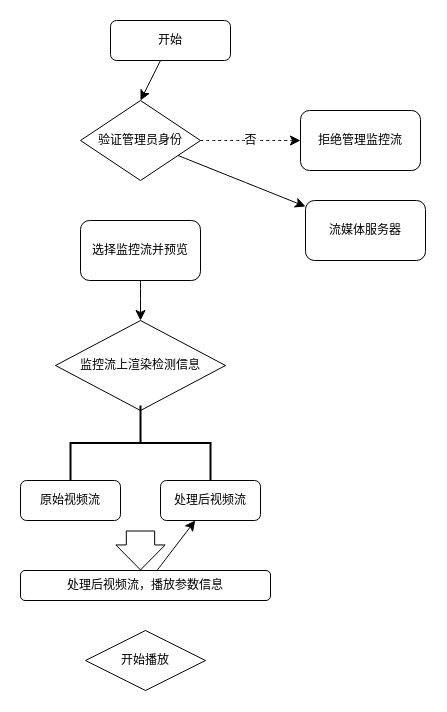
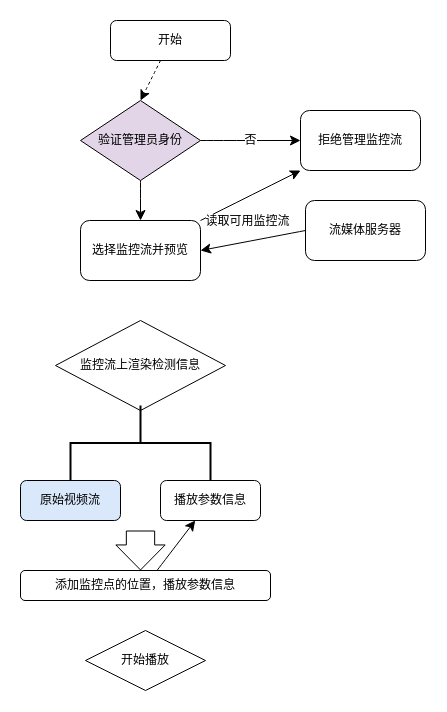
- <mxCell id="2" style="edgeStyle=none;curved=1;rounded=0;orthogonalLoop=1;jettySize=auto;html=1;entryX=0.5;entryY=0;entryDx=0;entryDy=0;fontSize=12;startSize=8;endSize=8;" edge="1" parent="1" source="3" target="15"><mxGeometry relative="1" as="geometry" /></mxCell>
+ <mxCell id="2" style="edgeStyle=none;curved=1;rounded=0;orthogonalLoop=1;jettySize=auto;html=1;entryX=0.5;entryY=0;entryDx=0;entryDy=0;fontSize=12;startSize=8;endSize=8;dashed=1;" edge="1" parent="1" source="3" target="15"><mxGeometry relative="1" as="geometry" /></mxCell>
- <mxCell id="15" value="验证管理员身份" style="rhombus;whiteSpace=wrap;html=1;" vertex="1" parent="1"><mxGeometry x="80" width="120" height="80" as="geometry" y="100" /></mxCell>
+ <mxCell id="15" value="验证管理员身份" style="rhombus;whiteSpace=wrap;html=1;fillColor=#e1d5e7;" vertex="1" parent="1"><mxGeometry x="80" width="120" height="80" as="geometry" y="100" /></mxCell>
- <mxCell id="13" value="否" style="edgeStyle=none;curved=1;rounded=0;orthogonalLoop=1;jettySize=auto;html=1;entryX=0;entryY=0.5;entryDx=0;entryDy=0;fontSize=12;startSize=8;endSize=8;dashed=1;" edge="1" parent="1" source="15" target="16"><mxGeometry relative="1" as="geometry"><Array as="points" /></mxGeometry></mxCell>
+ <mxCell id="13" value="否" style="edgeStyle=none;curved=1;rounded=0;orthogonalLoop=1;jettySize=auto;html=1;entryX=0;entryY=0.5;entryDx=0;entryDy=0;fontSize=12;startSize=8;endSize=8;" edge="1" parent="1" source="15" target="16"><mxGeometry relative="1" as="geometry"><Array as="points" /></mxGeometry></mxCell>
- <mxCell id="14" style="edgeStyle=none;curved=1;rounded=0;orthogonalLoop=1;jettySize=auto;html=1;fontSize=12;startSize=8;endSize=8;" edge="1" parent="1" source="15" target="8"><mxGeometry relative="1" as="geometry" /></mxCell>
+ <mxCell id="14" style="edgeStyle=none;curved=1;rounded=0;orthogonalLoop=1;jettySize=auto;html=1;entryX=0.5;entryY=0;entryDx=0;entryDy=0;fontSize=12;startSize=8;endSize=8;" edge="1" parent="1" source="15" target="5"><mxGeometry relative="1" as="geometry" /></mxCell>
+ <mxCell id="6" style="edgeStyle=none;curved=1;rounded=0;orthogonalLoop=1;jettySize=auto;html=1;fontSize=12;startSize=8;endSize=8;exitX=0;exitY=0.5;exitDx=0;exitDy=0;entryX=1;entryY=0.5;entryDx=0;entryDy=0;" edge="1" parent="1" source="8" target="5"><mxGeometry relative="1" as="geometry"><mxPoint x="260" y="220" as="targetPoint" /></mxGeometry></mxCell>
+ <mxCell id="7" value="读取可用监控流" style="edgeLabel;html=1;align=center;verticalAlign=middle;resizable=0;points=[];fontSize=12;" vertex="1" connectable="0" parent="6"><mxGeometry x="0.012" y="-7" relative="1" as="geometry"><mxPoint x="-4" y="-13" as="offset" /></mxGeometry></mxCell>
- <mxCell id="4" style="edgeStyle=none;curved=1;rounded=0;orthogonalLoop=1;jettySize=auto;html=1;entryX=0.5;entryY=0;entryDx=0;entryDy=0;fontSize=12;startSize=8;endSize=8;" edge="1" parent="1" source="5" target="9"><mxGeometry relative="1" as="geometry" /></mxCell>
+ <mxCell id="4" style="edgeStyle=none;curved=1;rounded=0;orthogonalLoop=1;jettySize=auto;html=1;fontSize=12;startSize=8;endSize=8;" edge="1" parent="1" source="5" target="16"><mxGeometry relative="1" as="geometry" /></mxCell>
- <mxCell id="18" value="原始视频流" style="rounded=1;whiteSpace=wrap;html=1;" vertex="1" parent="1"><mxGeometry x="20" y="480" width="100" height="40" as="geometry" /></mxCell>
+ <mxCell id="18" value="原始视频流" style="rounded=1;whiteSpace=wrap;html=1;fillColor=#dae8fc;" vertex="1" parent="1"><mxGeometry x="20" y="480" width="100" height="40" as="geometry" /></mxCell>
- <mxCell id="19" value="处理后视频流" style="rounded=1;whiteSpace=wrap;html=1;" vertex="1" parent="1"><mxGeometry x="160" y="480" width="100" height="40" as="geometry" /></mxCell>
+ <mxCell id="19" value="播放参数信息" style="rounded=1;whiteSpace=wrap;html=1;" vertex="1" parent="1"><mxGeometry x="160" y="480" width="100" height="40" as="geometry" /></mxCell>
- <mxCell id="11" value="处理后视频流，播放参数信息" style="rounded=1;whiteSpace=wrap;html=1;" vertex="1" parent="1"><mxGeometry x="20" y="570" width="250" height="30" as="geometry" /></mxCell>
+ <mxCell id="11" value="添加监控点的位置，播放参数信息" style="rounded=1;whiteSpace=wrap;html=1;" vertex="1" parent="1"><mxGeometry x="20" y="570" width="250" height="30" as="geometry" /></mxCell>
